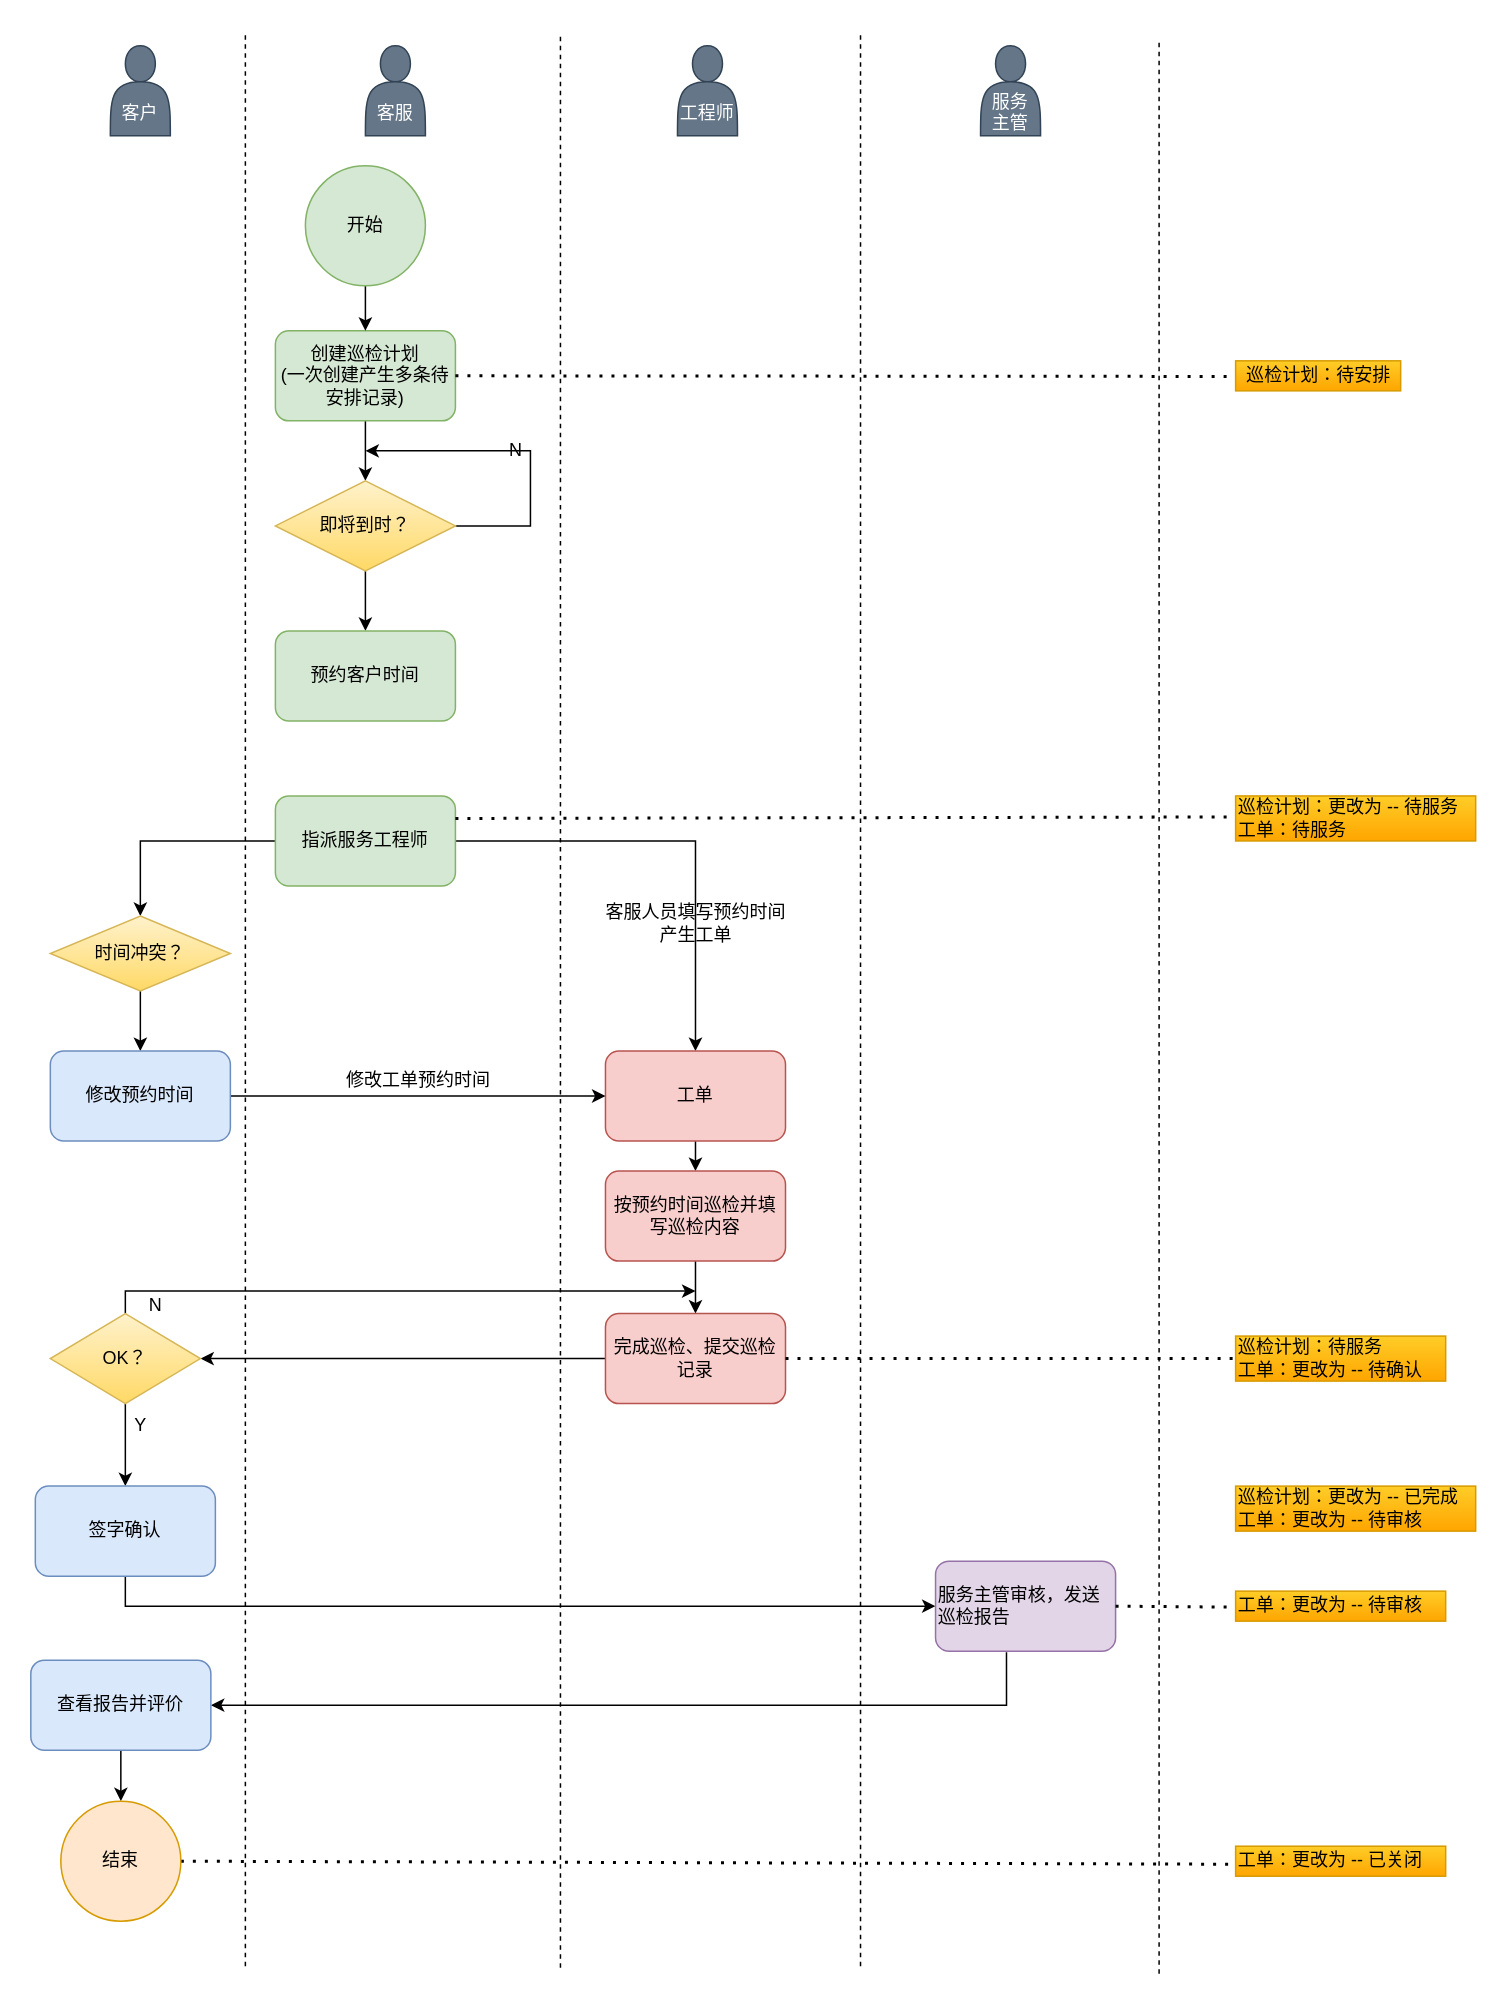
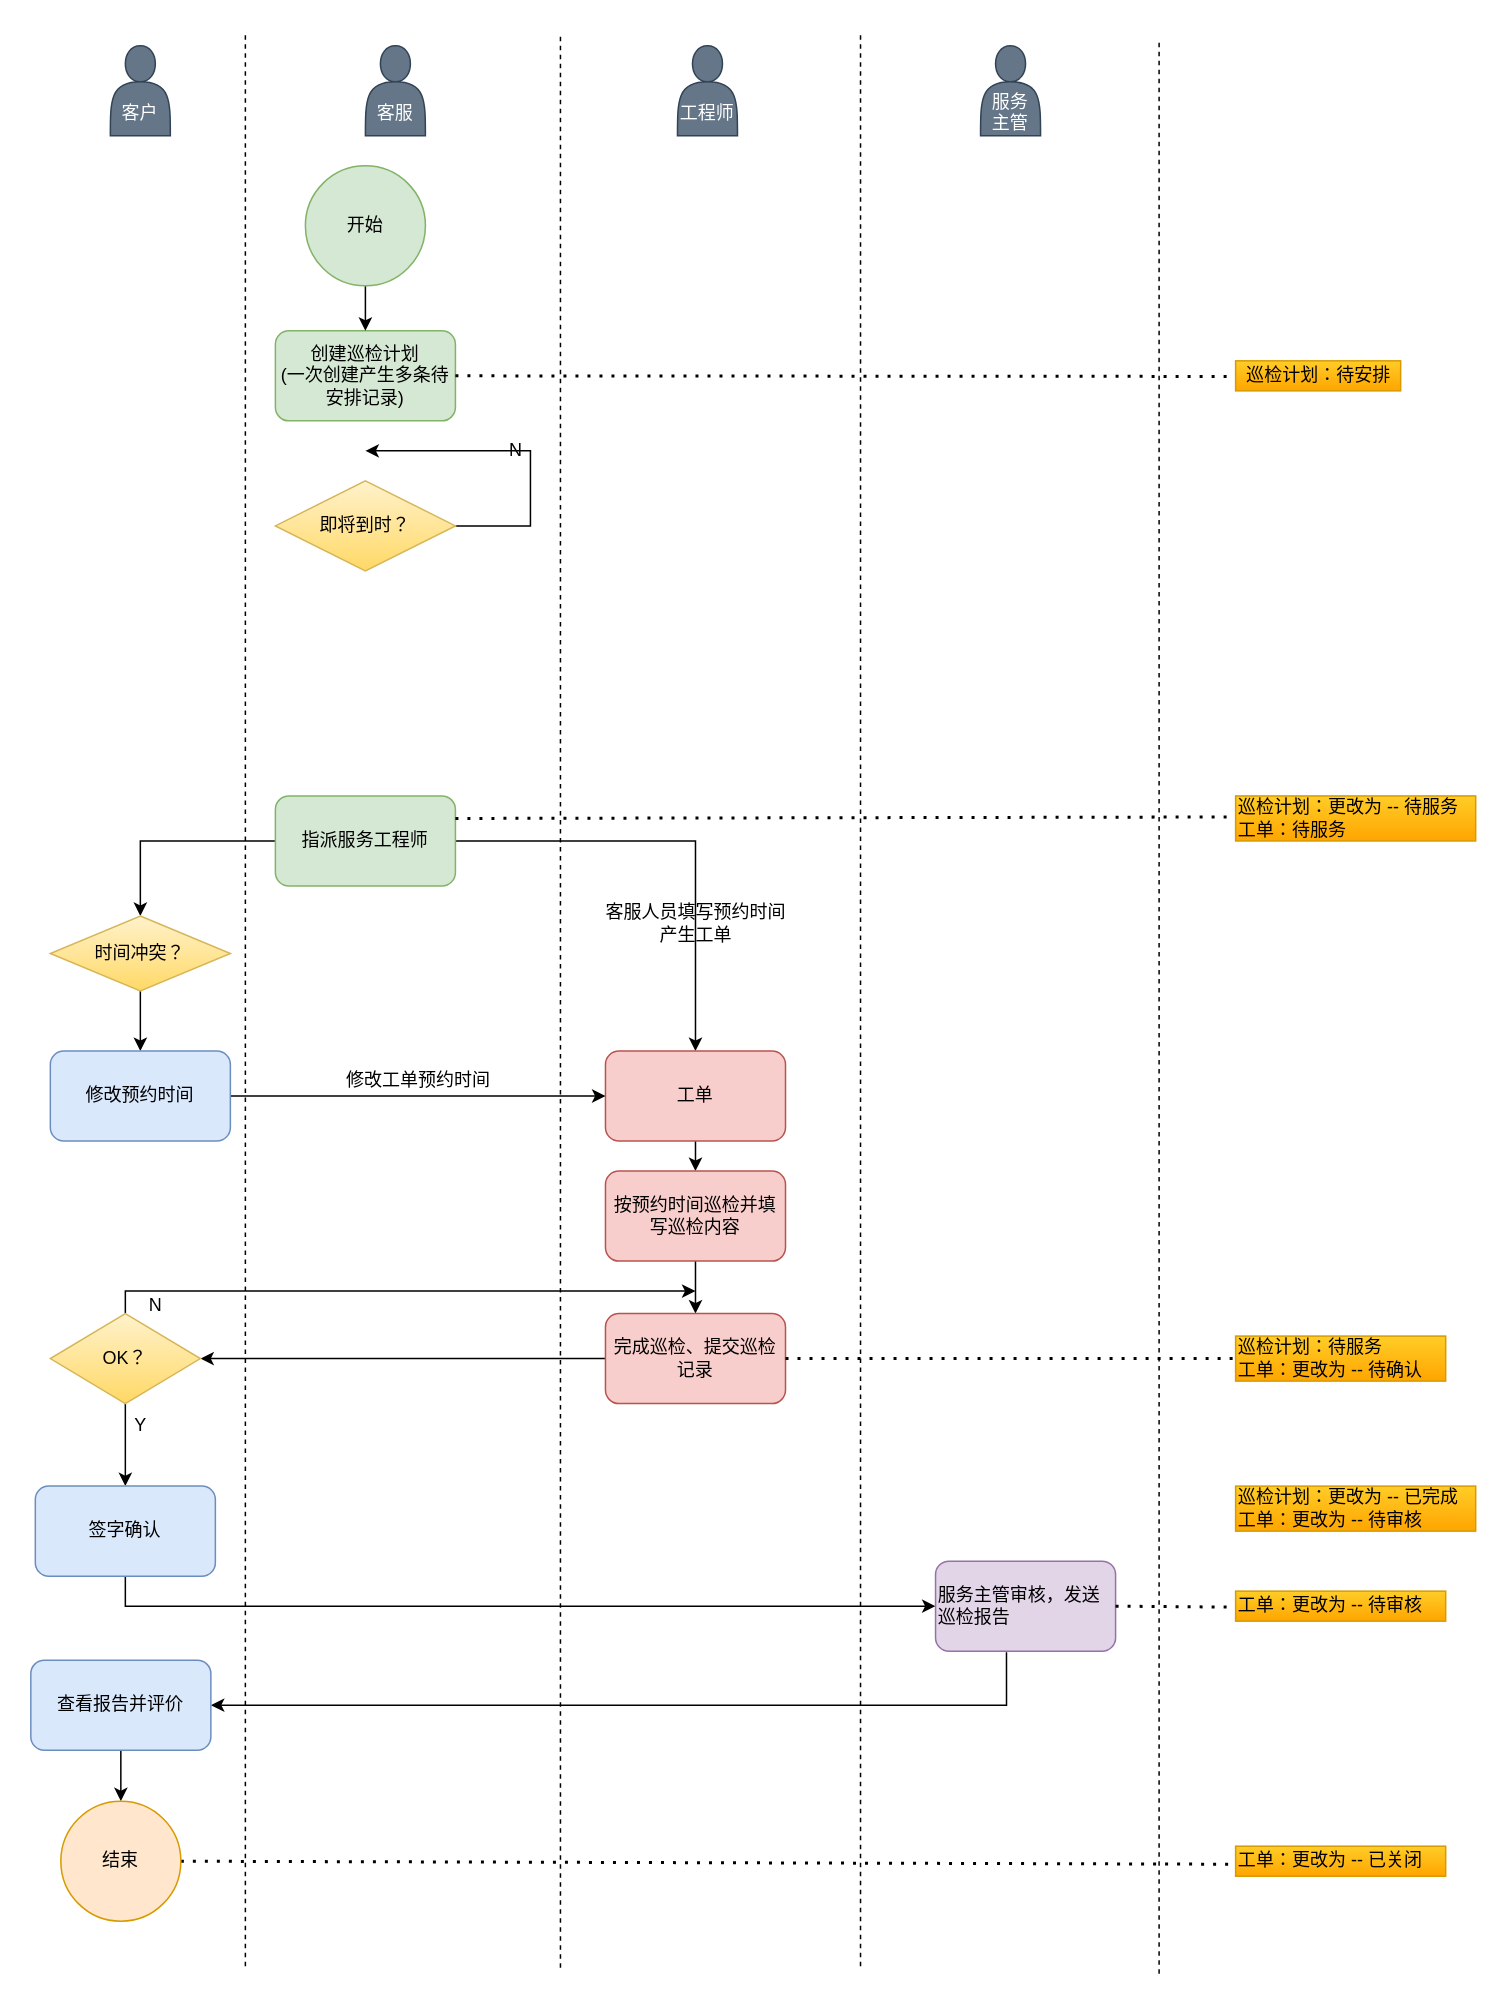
- <mxCell id="2" style="edgeStyle=orthogonalEdgeStyle;rounded=0;orthogonalLoop=1;jettySize=auto;html=1;entryX=0.5;entryY=0;entryDx=0;entryDy=0;" edge="1" parent="1" source="3" target="8"><mxGeometry relative="1" as="geometry" /></mxCell>
- <mxCell id="7" style="edgeStyle=orthogonalEdgeStyle;rounded=0;orthogonalLoop=1;jettySize=auto;html=1;entryX=0.5;entryY=0;entryDx=0;entryDy=0;" edge="1" parent="1" source="8" target="10"><mxGeometry relative="1" as="geometry" /></mxCell>
- <mxCell id="10" value="预约客户时间" style="rounded=1;whiteSpace=wrap;html=1;fillColor=#d5e8d4;strokeColor=#82b366;" vertex="1" parent="1"><mxGeometry x="183" y="420" width="120" height="60" as="geometry" /></mxCell>
